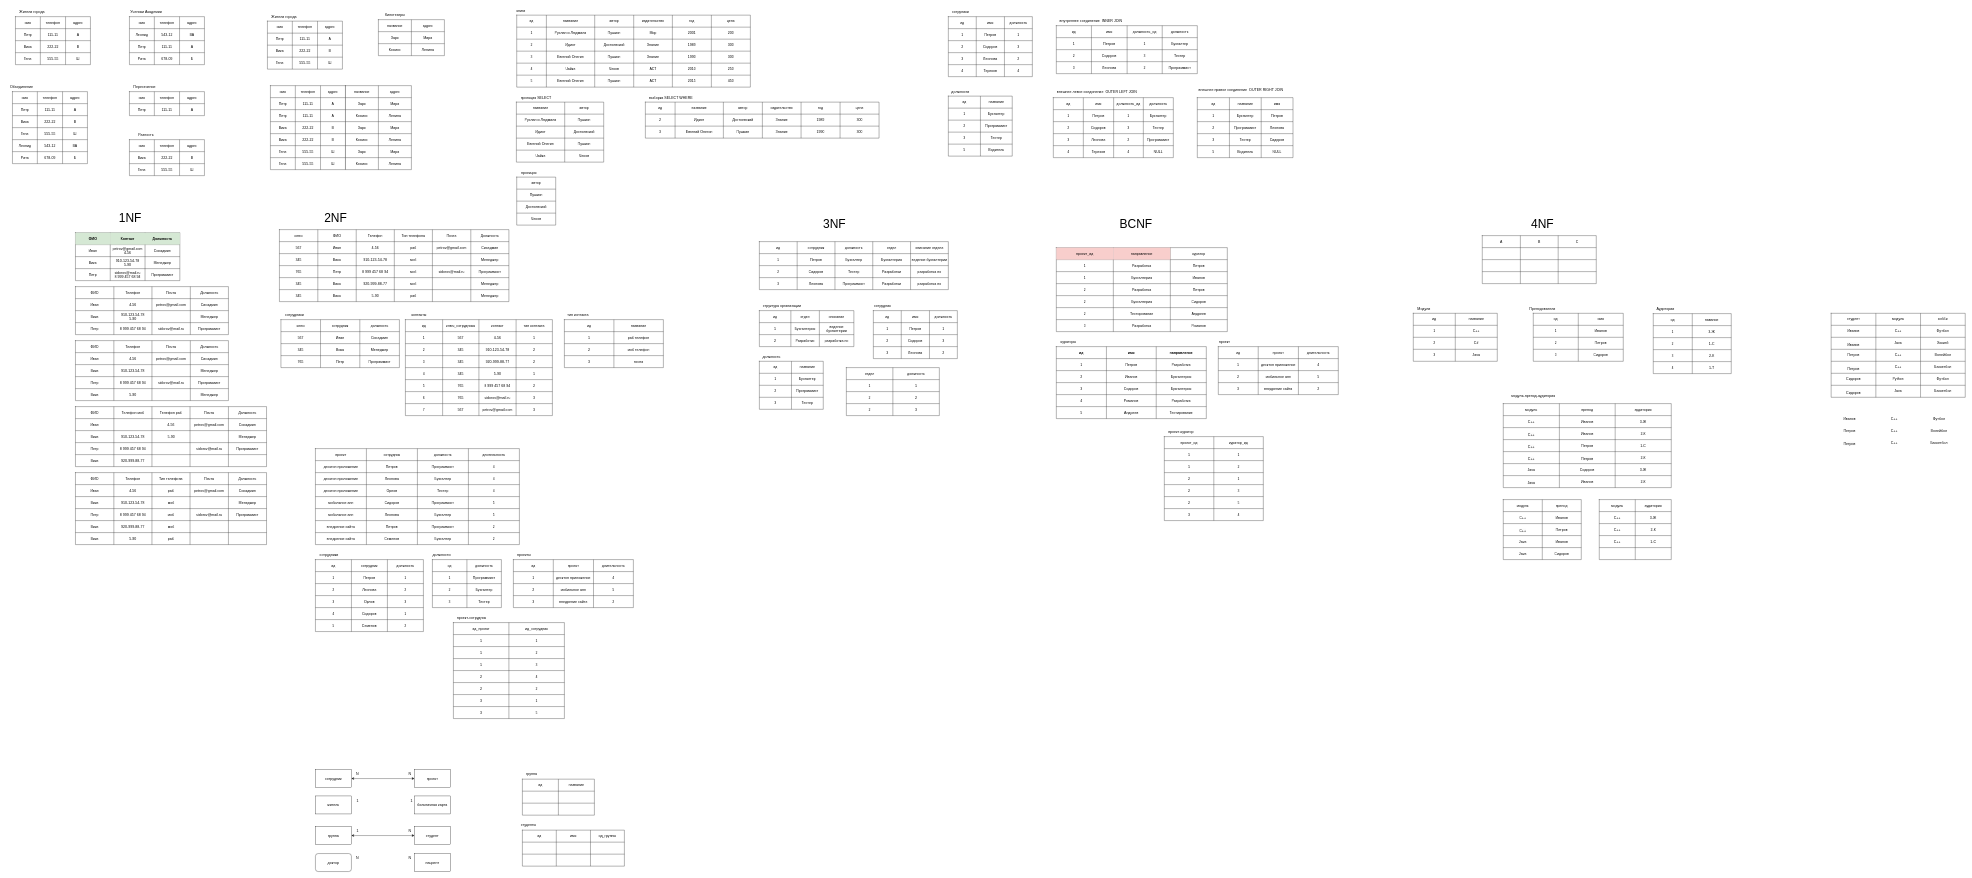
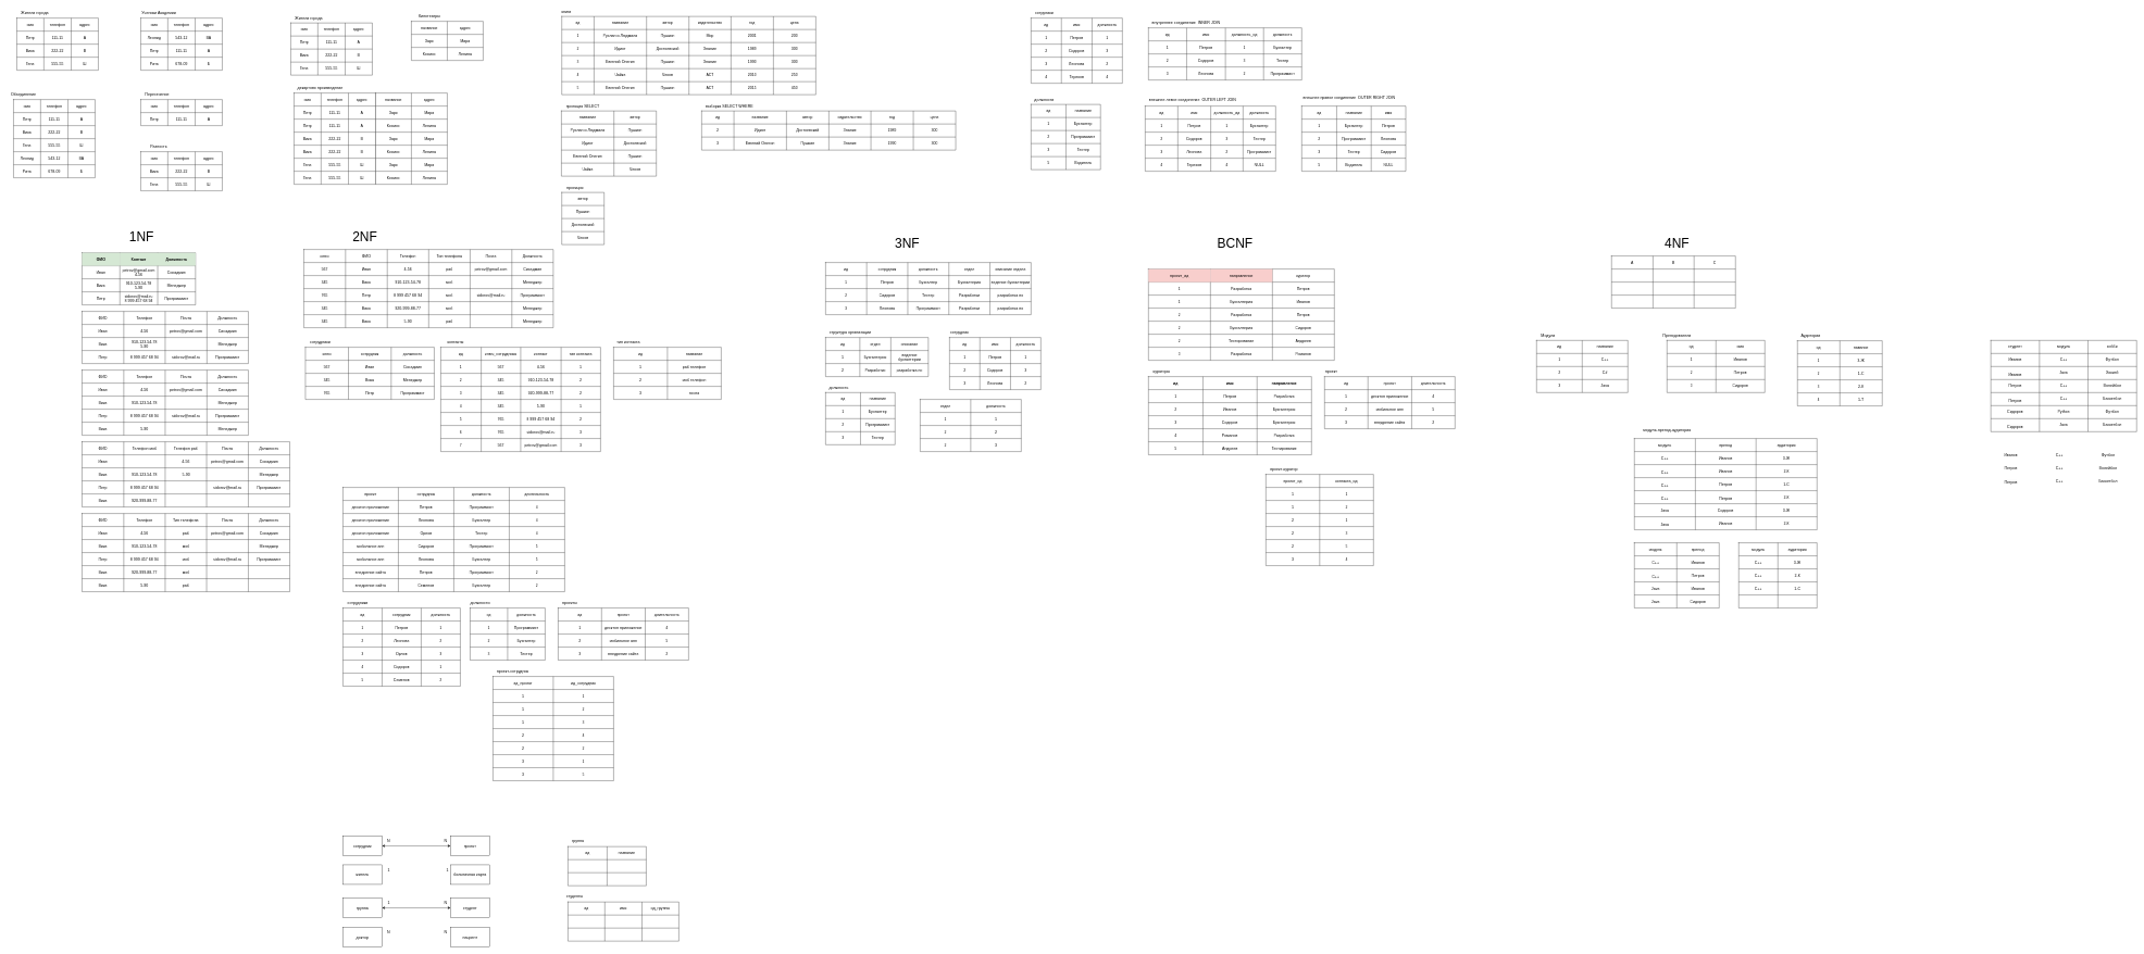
+ <mxCell id="972" value="декартово произведение" style="text;html=1;align=center;verticalAlign=middle;resizable=0;points=[];autosize=1;strokeColor=none;fillColor=none;" vertex="1" parent="1"><mxGeometry x="900" y="255" width="160" height="30" as="geometry" /></mxCell>
- <mxCell id="789" value="куратор_ид" style="shape=partialRectangle;html=1;whiteSpace=wrap;connectable=0;strokeColor=inherit;overflow=hidden;fillColor=none;top=0;left=0;bottom=0;right=0;pointerEvents=1;" vertex="1" parent="787"><mxGeometry x="165" width="165" height="40" as="geometry"><mxRectangle width="165" height="40" as="alternateBounds" /></mxGeometry></mxCell>
+ <mxCell id="789" value="контакта_ид" style="shape=partialRectangle;html=1;whiteSpace=wrap;connectable=0;strokeColor=inherit;overflow=hidden;fillColor=none;top=0;left=0;bottom=0;right=0;pointerEvents=1;" vertex="1" parent="787"><mxGeometry x="165" width="165" height="40" as="geometry"><mxRectangle width="165" height="40" as="alternateBounds" /></mxGeometry></mxCell>
- <mxCell id="567" value="доктор" style="whiteSpace=wrap;html=1;rounded=1;" parent="1" vertex="1"><mxGeometry x="1050" y="2845" width="120" height="60" as="geometry" /></mxCell>
+ <mxCell id="567" value="доктор" style="rounded=0;whiteSpace=wrap;html=1;" parent="1" vertex="1"><mxGeometry x="1050" y="2845" width="120" height="60" as="geometry" /></mxCell>
